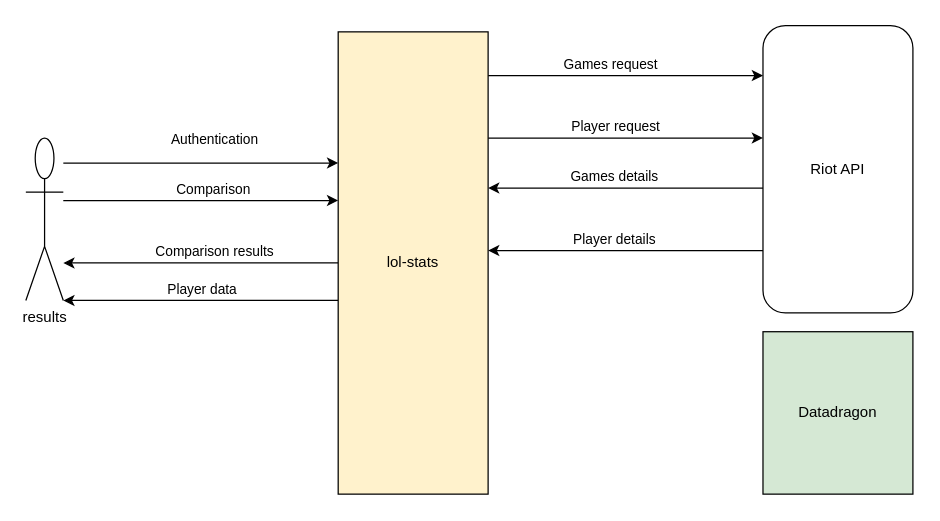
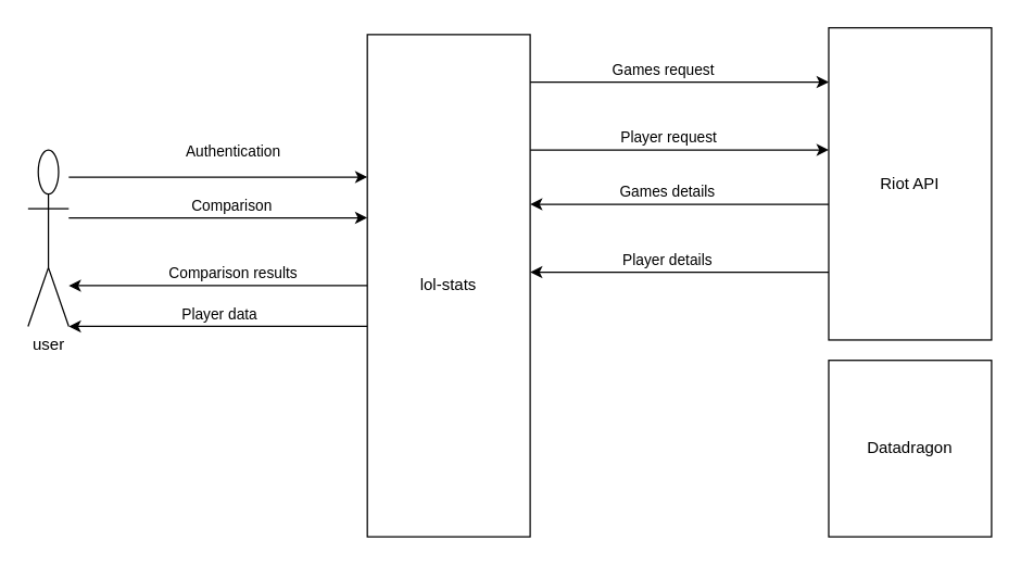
- <mxCell id="20" value="Riot API" style="whiteSpace=wrap;html=1;rounded=1;" vertex="1" parent="1"><mxGeometry x="610" y="20" width="120" height="230" as="geometry" /></mxCell>
+ <mxCell id="20" value="Riot API" style="rounded=0;whiteSpace=wrap;html=1;" vertex="1" parent="1"><mxGeometry x="610" y="20" width="120" height="230" as="geometry" /></mxCell>
- <mxCell id="10" value="lol-stats" style="rounded=0;whiteSpace=wrap;html=1;fillColor=#fff2cc;" vertex="1" parent="1"><mxGeometry x="270" y="25" width="120" height="370" as="geometry" /></mxCell>
+ <mxCell id="10" value="lol-stats" style="rounded=0;whiteSpace=wrap;html=1;" vertex="1" parent="1"><mxGeometry x="270" y="25" width="120" height="370" as="geometry" /></mxCell>
- <mxCell id="15" value="results" style="shape=umlActor;verticalLabelPosition=bottom;verticalAlign=top;html=1;outlineConnect=0;" vertex="1" parent="1"><mxGeometry x="20" y="110" width="30" height="130" as="geometry" /></mxCell>
+ <mxCell id="15" value="user" style="shape=umlActor;verticalLabelPosition=bottom;verticalAlign=top;html=1;outlineConnect=0;" vertex="1" parent="1"><mxGeometry x="20" y="110" width="30" height="130" as="geometry" /></mxCell>
- <mxCell id="21" value="Datadragon" style="rounded=0;whiteSpace=wrap;html=1;fillColor=#d5e8d4;" vertex="1" parent="1"><mxGeometry x="610" y="265" width="120" height="130" as="geometry" /></mxCell>
+ <mxCell id="21" value="Datadragon" style="rounded=0;whiteSpace=wrap;html=1;" vertex="1" parent="1"><mxGeometry x="610" y="265" width="120" height="130" as="geometry" /></mxCell>
